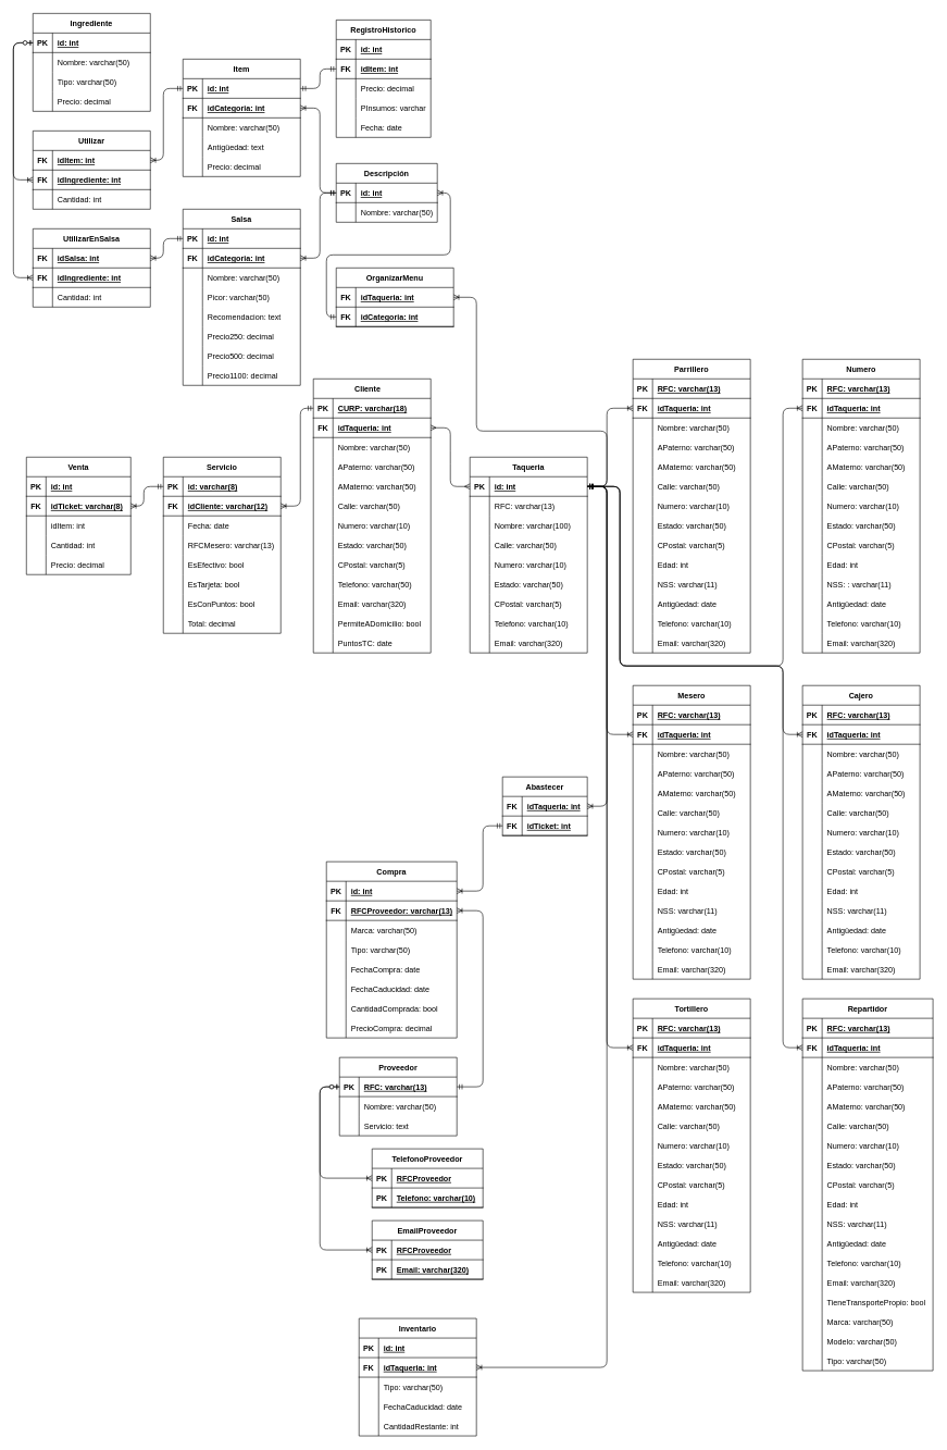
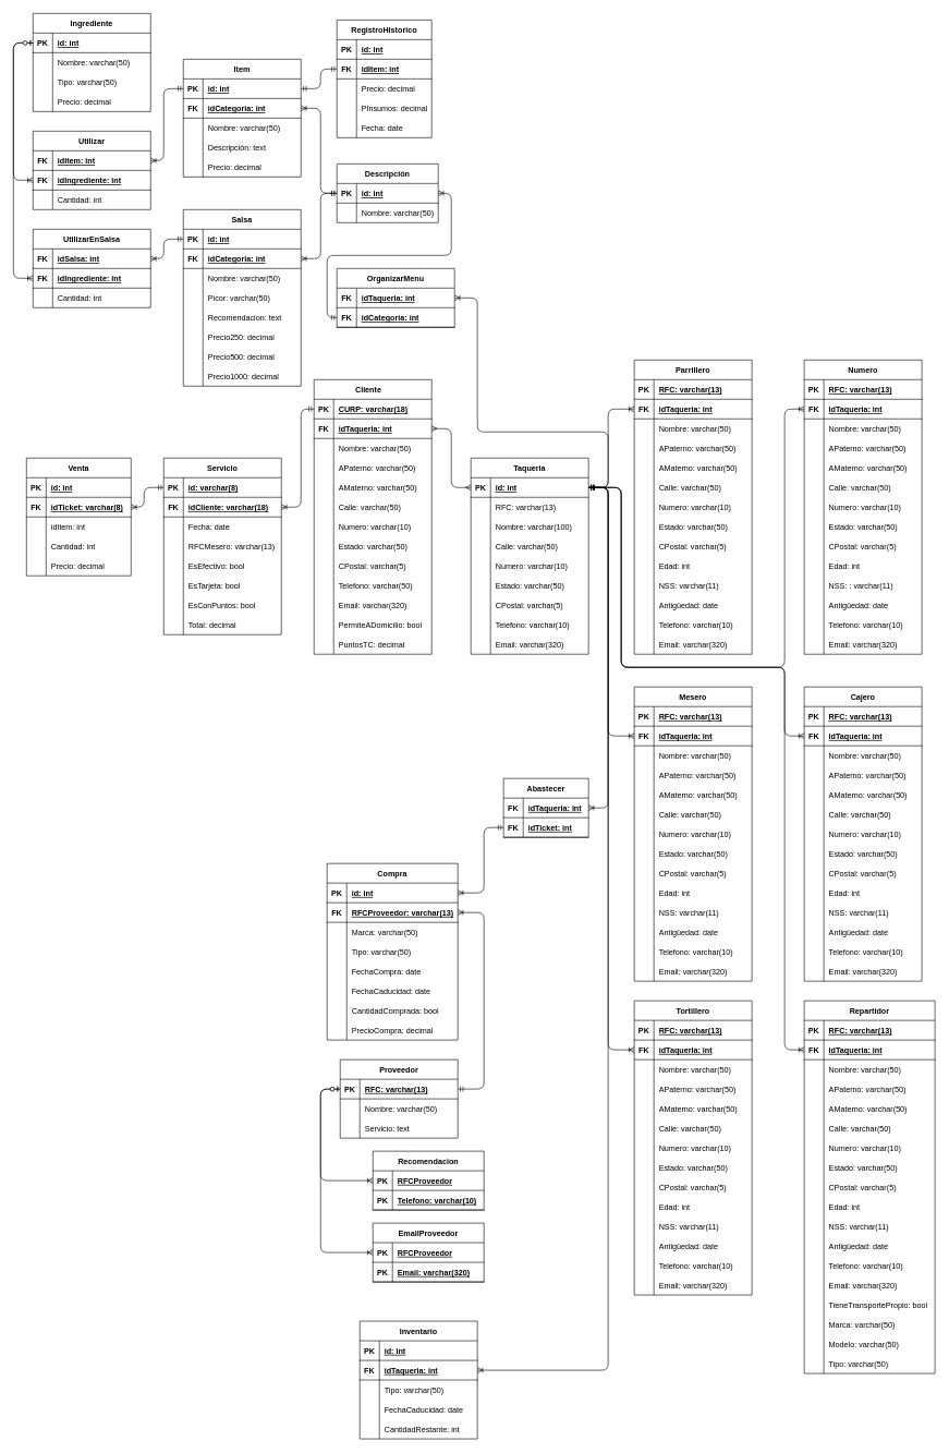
- <mxCell id="533" value="PInsumos: varchar" style="shape=partialRectangle;connectable=0;fillColor=none;top=0;left=0;bottom=0;right=0;align=left;spacingLeft=6;overflow=hidden;" parent="531" vertex="1"><mxGeometry x="30" width="115" height="30" as="geometry"><mxRectangle width="115" height="30" as="alternateBounds" /></mxGeometry></mxCell>
+ <mxCell id="533" value="PInsumos: decimal" style="shape=partialRectangle;connectable=0;fillColor=none;top=0;left=0;bottom=0;right=0;align=left;spacingLeft=6;overflow=hidden;" parent="531" vertex="1"><mxGeometry x="30" width="115" height="30" as="geometry"><mxRectangle width="115" height="30" as="alternateBounds" /></mxGeometry></mxCell>
- <mxCell id="366" value="Antigüedad: text" style="shape=partialRectangle;connectable=0;fillColor=none;top=0;left=0;bottom=0;right=0;align=left;spacingLeft=6;overflow=hidden;" parent="364" vertex="1"><mxGeometry x="30" width="150" height="30" as="geometry"><mxRectangle width="150" height="30" as="alternateBounds" /></mxGeometry></mxCell>
+ <mxCell id="366" value="Descripción: text" style="shape=partialRectangle;connectable=0;fillColor=none;top=0;left=0;bottom=0;right=0;align=left;spacingLeft=6;overflow=hidden;" parent="364" vertex="1"><mxGeometry x="30" width="150" height="30" as="geometry"><mxRectangle width="150" height="30" as="alternateBounds" /></mxGeometry></mxCell>
- <mxCell id="429" value="Precio1100: decimal" style="shape=partialRectangle;connectable=0;fillColor=none;top=0;left=0;bottom=0;right=0;align=left;spacingLeft=6;overflow=hidden;" parent="427" vertex="1"><mxGeometry x="30" width="150" height="30" as="geometry"><mxRectangle width="150" height="30" as="alternateBounds" /></mxGeometry></mxCell>
+ <mxCell id="429" value="Precio1000: decimal" style="shape=partialRectangle;connectable=0;fillColor=none;top=0;left=0;bottom=0;right=0;align=left;spacingLeft=6;overflow=hidden;" parent="427" vertex="1"><mxGeometry x="30" width="150" height="30" as="geometry"><mxRectangle width="150" height="30" as="alternateBounds" /></mxGeometry></mxCell>
- <mxCell id="544" value="idCliente: varchar(12)" style="shape=partialRectangle;connectable=0;fillColor=none;top=0;left=0;bottom=0;right=0;align=left;spacingLeft=6;fontStyle=5;overflow=hidden;" parent="542" vertex="1"><mxGeometry x="30" width="150" height="30" as="geometry"><mxRectangle width="150" height="30" as="alternateBounds" /></mxGeometry></mxCell>
+ <mxCell id="544" value="idCliente: varchar(18)" style="shape=partialRectangle;connectable=0;fillColor=none;top=0;left=0;bottom=0;right=0;align=left;spacingLeft=6;fontStyle=5;overflow=hidden;" parent="542" vertex="1"><mxGeometry x="30" width="150" height="30" as="geometry"><mxRectangle width="150" height="30" as="alternateBounds" /></mxGeometry></mxCell>
- <mxCell id="41" value="PuntosTC: date" style="shape=partialRectangle;connectable=0;fillColor=none;top=0;left=0;bottom=0;right=0;align=left;spacingLeft=6;overflow=hidden;" parent="39" vertex="1"><mxGeometry x="30" width="150" height="30" as="geometry"><mxRectangle width="150" height="30" as="alternateBounds" /></mxGeometry></mxCell>
+ <mxCell id="41" value="PuntosTC: decimal" style="shape=partialRectangle;connectable=0;fillColor=none;top=0;left=0;bottom=0;right=0;align=left;spacingLeft=6;overflow=hidden;" parent="39" vertex="1"><mxGeometry x="30" width="150" height="30" as="geometry"><mxRectangle width="150" height="30" as="alternateBounds" /></mxGeometry></mxCell>
- <mxCell id="478" value="TelefonoProveedor" style="shape=table;startSize=30;container=1;collapsible=1;childLayout=tableLayout;fixedRows=1;rowLines=0;fontStyle=1;align=center;resizeLast=1;" parent="1" vertex="1"><mxGeometry x="570" y="1760" width="170" height="90" as="geometry" /></mxCell>
+ <mxCell id="478" value="Recomendacion" style="shape=table;startSize=30;container=1;collapsible=1;childLayout=tableLayout;fixedRows=1;rowLines=0;fontStyle=1;align=center;resizeLast=1;" parent="1" vertex="1"><mxGeometry x="570" y="1760" width="170" height="90" as="geometry" /></mxCell>
